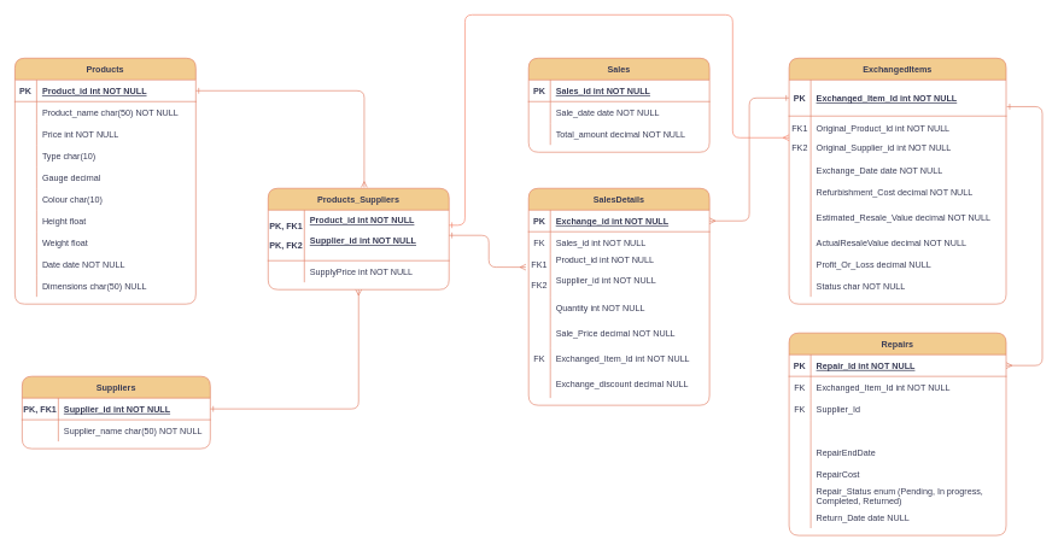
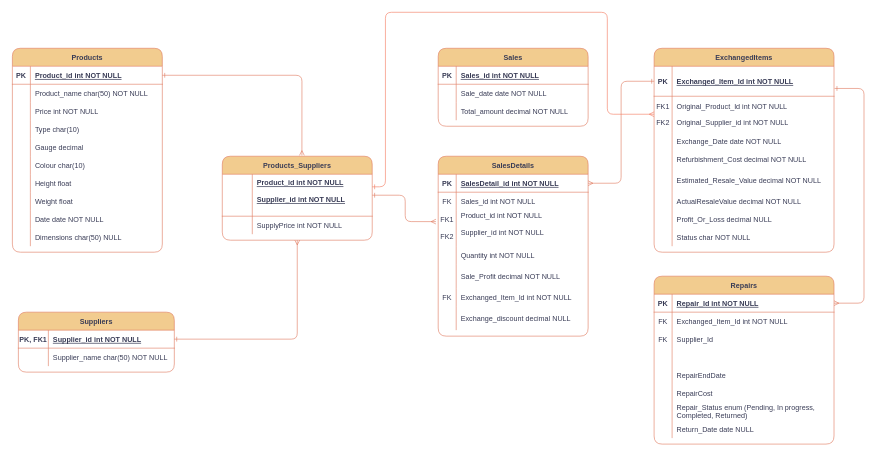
- <mxCell id="53" value="Exchange_id int NOT NULL" style="shape=partialRectangle;overflow=hidden;connectable=0;fillColor=none;top=0;left=0;bottom=0;right=0;align=left;spacingLeft=6;fontStyle=5;rounded=1;labelBackgroundColor=none;strokeColor=#E07A5F;fontColor=#393C56;" parent="51" vertex="1"><mxGeometry x="30" width="220" height="30" as="geometry"><mxRectangle width="220" height="30" as="alternateBounds" /></mxGeometry></mxCell>
+ <mxCell id="53" value="SalesDetail_id int NOT NULL" style="shape=partialRectangle;overflow=hidden;connectable=0;fillColor=none;top=0;left=0;bottom=0;right=0;align=left;spacingLeft=6;fontStyle=5;rounded=1;labelBackgroundColor=none;strokeColor=#E07A5F;fontColor=#393C56;" parent="51" vertex="1"><mxGeometry x="30" width="220" height="30" as="geometry"><mxRectangle width="220" height="30" as="alternateBounds" /></mxGeometry></mxCell>
- <mxCell id="76" value="PK, FK1&#10;&#10;PK, FK2" style="shape=partialRectangle;overflow=hidden;connectable=0;fillColor=none;top=0;left=0;bottom=0;right=0;fontStyle=1;rounded=1;labelBackgroundColor=none;strokeColor=#E07A5F;fontColor=#393C56;" parent="75" vertex="1"><mxGeometry width="50" height="70" as="geometry"><mxRectangle width="50" height="70" as="alternateBounds" /></mxGeometry></mxCell>
- <mxCell id="65" value="Sale_Price decimal NOT NULL" style="shape=partialRectangle;overflow=hidden;connectable=0;fillColor=none;top=0;left=0;bottom=0;right=0;align=left;spacingLeft=6;rounded=1;labelBackgroundColor=none;strokeColor=#E07A5F;fontColor=#393C56;" parent="63" vertex="1"><mxGeometry x="30" width="220" height="40" as="geometry"><mxRectangle width="220" height="40" as="alternateBounds" /></mxGeometry></mxCell>
+ <mxCell id="65" value="Sale_Profit decimal NOT NULL" style="shape=partialRectangle;overflow=hidden;connectable=0;fillColor=none;top=0;left=0;bottom=0;right=0;align=left;spacingLeft=6;rounded=1;labelBackgroundColor=none;strokeColor=#E07A5F;fontColor=#393C56;" parent="63" vertex="1"><mxGeometry x="30" width="220" height="40" as="geometry"><mxRectangle width="220" height="40" as="alternateBounds" /></mxGeometry></mxCell>
